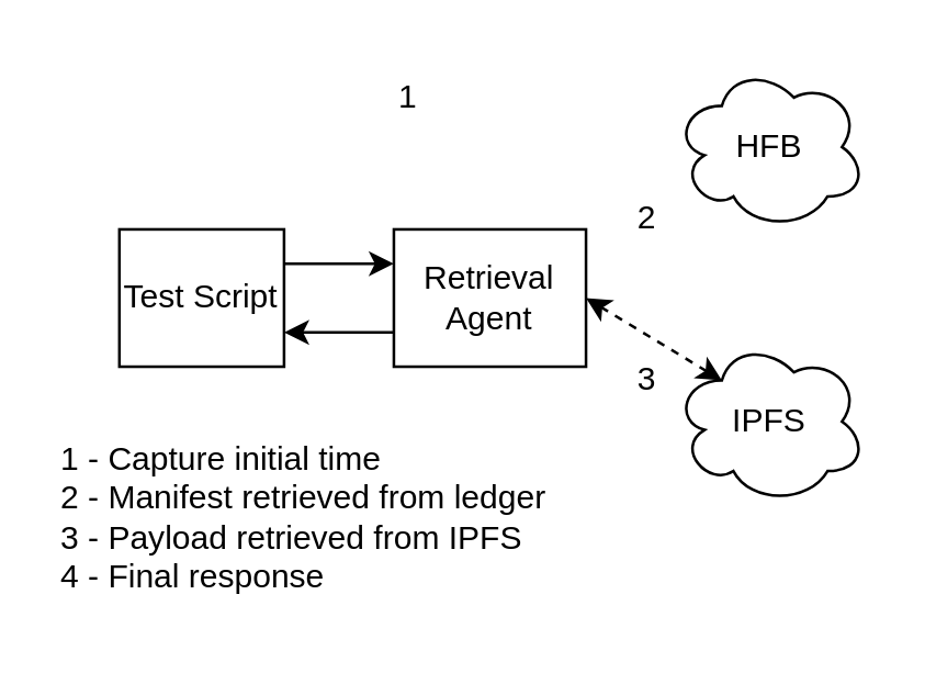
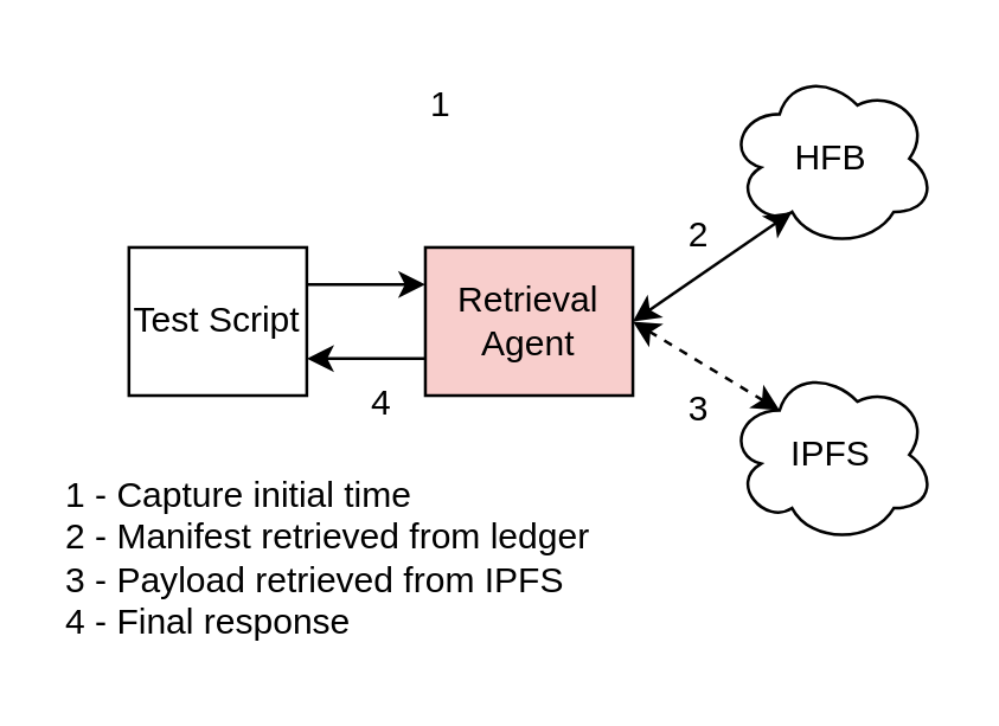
+ <mxCell id="7" value="" style="endArrow=classic;html=1;rounded=0;entryX=0.31;entryY=0.8;entryDx=0;entryDy=0;entryPerimeter=0;exitX=1;exitY=0.5;exitDx=0;exitDy=0;startArrow=classic;startFill=1;endFill=1;" parent="1" source="3" target="4" edge="1"><mxGeometry width="50" height="50" relative="1" as="geometry"><mxPoint x="235" y="273" as="sourcePoint" /><mxPoint x="285" y="223" as="targetPoint" /></mxGeometry></mxCell>
- <mxCell id="3" value="Retrieval Agent" style="rounded=0;whiteSpace=wrap;html=1;" parent="1" vertex="1"><mxGeometry x="143" y="83" width="70" height="50" as="geometry" /></mxCell>
+ <mxCell id="3" value="Retrieval Agent" style="rounded=0;whiteSpace=wrap;html=1;fillColor=#f8cecc;" parent="1" vertex="1"><mxGeometry x="143" y="83" width="70" height="50" as="geometry" /></mxCell>
+ <mxCell id="14" value="4" style="text;html=1;align=center;verticalAlign=middle;resizable=0;points=[];autosize=1;strokeColor=none;fillColor=none;" parent="1" vertex="1"><mxGeometry x="113" y="121" width="30" height="30" as="geometry" /></mxCell>
